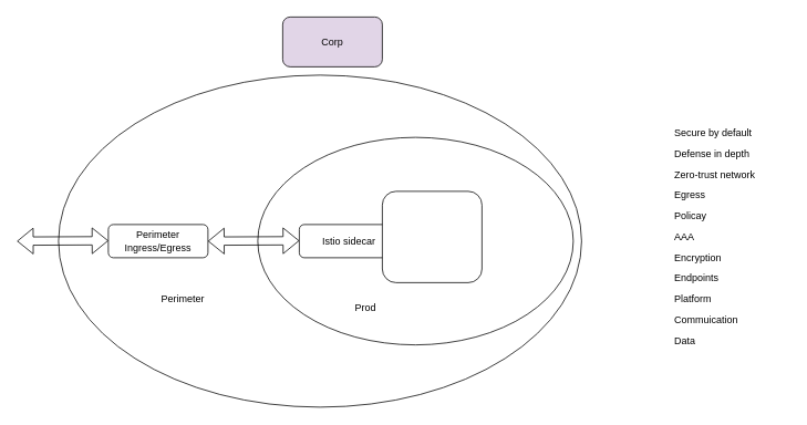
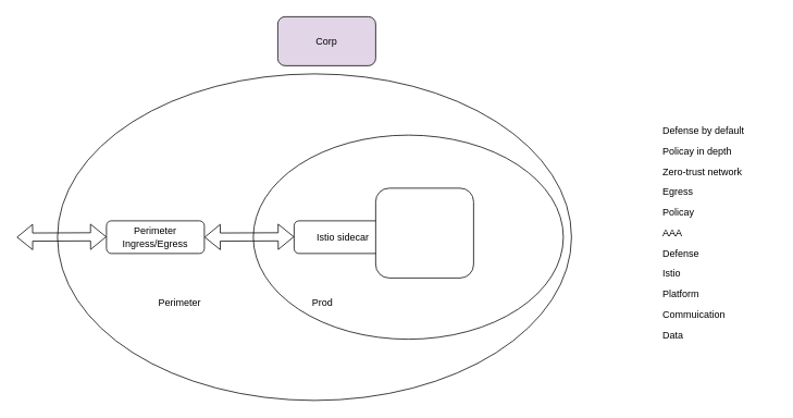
- <mxCell id="12" value="Secure by default" style="text;html=1;strokeColor=none;fillColor=none;align=left;verticalAlign=middle;whiteSpace=wrap;rounded=0;" vertex="1" parent="1"><mxGeometry x="810" y="140" width="140" height="40" as="geometry" /></mxCell>
+ <mxCell id="12" value="Defense by default" style="text;html=1;strokeColor=none;fillColor=none;align=left;verticalAlign=middle;whiteSpace=wrap;rounded=0;" vertex="1" parent="1"><mxGeometry x="810" y="140" width="140" height="40" as="geometry" /></mxCell>
- <mxCell id="13" value="Defense in depth" style="text;html=1;strokeColor=none;fillColor=none;align=left;verticalAlign=middle;whiteSpace=wrap;rounded=0;" vertex="1" parent="1"><mxGeometry x="810" y="165" width="140" height="40" as="geometry" /></mxCell>
+ <mxCell id="13" value="Policay in depth" style="text;html=1;strokeColor=none;fillColor=none;align=left;verticalAlign=middle;whiteSpace=wrap;rounded=0;" vertex="1" parent="1"><mxGeometry x="810" y="165" width="140" height="40" as="geometry" /></mxCell>
- <mxCell id="18" value="Encryption" style="text;html=1;strokeColor=none;fillColor=none;align=left;verticalAlign=middle;whiteSpace=wrap;rounded=0;" vertex="1" parent="1"><mxGeometry x="810" y="290" width="140" height="40" as="geometry" /></mxCell>
+ <mxCell id="18" value="Defense" style="text;html=1;strokeColor=none;fillColor=none;align=left;verticalAlign=middle;whiteSpace=wrap;rounded=0;" vertex="1" parent="1"><mxGeometry x="810" y="290" width="140" height="40" as="geometry" /></mxCell>
- <mxCell id="19" value="Endpoints" style="text;html=1;strokeColor=none;fillColor=none;align=left;verticalAlign=middle;whiteSpace=wrap;rounded=0;" vertex="1" parent="1"><mxGeometry x="810" y="315" width="140" height="40" as="geometry" /></mxCell>
+ <mxCell id="19" value="Istio" style="text;html=1;strokeColor=none;fillColor=none;align=left;verticalAlign=middle;whiteSpace=wrap;rounded=0;" vertex="1" parent="1"><mxGeometry x="810" y="315" width="140" height="40" as="geometry" /></mxCell>
- <mxCell id="6" value="Perimeter" style="text;html=1;strokeColor=none;fillColor=none;align=center;verticalAlign=middle;whiteSpace=wrap;rounded=0;" vertex="1" parent="1"><mxGeometry x="200" y="350" width="40" height="20" as="geometry" /></mxCell>
+ <mxCell id="6" value="Perimeter" style="text;html=1;strokeColor=none;fillColor=none;align=center;verticalAlign=middle;whiteSpace=wrap;rounded=0;" vertex="1" parent="1"><mxGeometry x="200" y="360" width="40" height="20" as="geometry" /></mxCell>
- <mxCell id="5" value="Prod" style="text;html=1;strokeColor=none;fillColor=none;align=center;verticalAlign=middle;whiteSpace=wrap;rounded=0;" vertex="1" parent="1"><mxGeometry x="420" y="360" width="40" height="20" as="geometry" /></mxCell>
+ <mxCell id="5" value="Prod" style="text;html=1;strokeColor=none;fillColor=none;align=center;verticalAlign=middle;whiteSpace=wrap;rounded=0;" vertex="1" parent="1"><mxGeometry x="375" y="360" width="40" height="20" as="geometry" /></mxCell>
